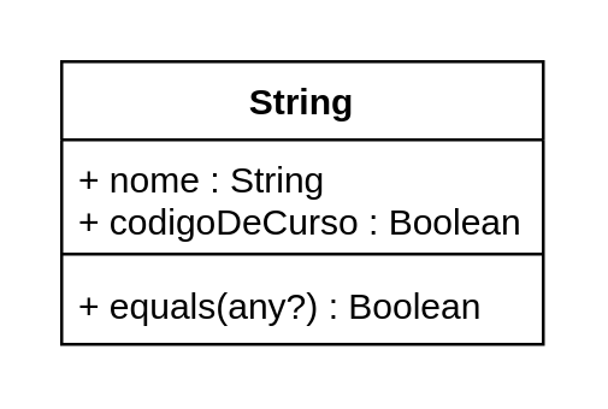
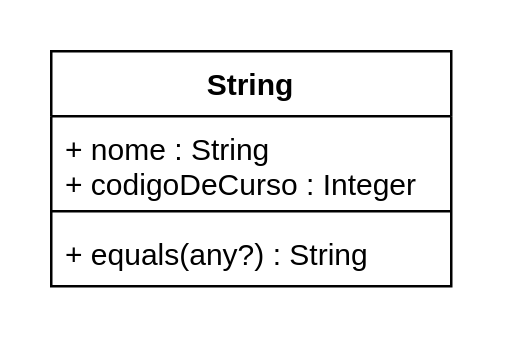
- <mxCell id="3" value="+ nome : String&#10;+ codigoDeCurso : Boolean" style="text;strokeColor=none;fillColor=none;align=left;verticalAlign=top;spacingLeft=4;spacingRight=4;overflow=hidden;rotatable=0;points=[[0,0.5],[1,0.5]];portConstraint=eastwest;" vertex="1" parent="2"><mxGeometry y="26" width="160" height="34" as="geometry" /></mxCell>
+ <mxCell id="3" value="+ nome : String&#10;+ codigoDeCurso : Integer" style="text;strokeColor=none;fillColor=none;align=left;verticalAlign=top;spacingLeft=4;spacingRight=4;overflow=hidden;rotatable=0;points=[[0,0.5],[1,0.5]];portConstraint=eastwest;" vertex="1" parent="2"><mxGeometry y="26" width="160" height="34" as="geometry" /></mxCell>
- <mxCell id="5" value="+ equals(any?) : Boolean" style="text;strokeColor=none;fillColor=none;align=left;verticalAlign=top;spacingLeft=4;spacingRight=4;overflow=hidden;rotatable=0;points=[[0,0.5],[1,0.5]];portConstraint=eastwest;" vertex="1" parent="2"><mxGeometry y="68" width="160" height="26" as="geometry" /></mxCell>
+ <mxCell id="5" value="+ equals(any?) : String" style="text;strokeColor=none;fillColor=none;align=left;verticalAlign=top;spacingLeft=4;spacingRight=4;overflow=hidden;rotatable=0;points=[[0,0.5],[1,0.5]];portConstraint=eastwest;" vertex="1" parent="2"><mxGeometry y="68" width="160" height="26" as="geometry" /></mxCell>
